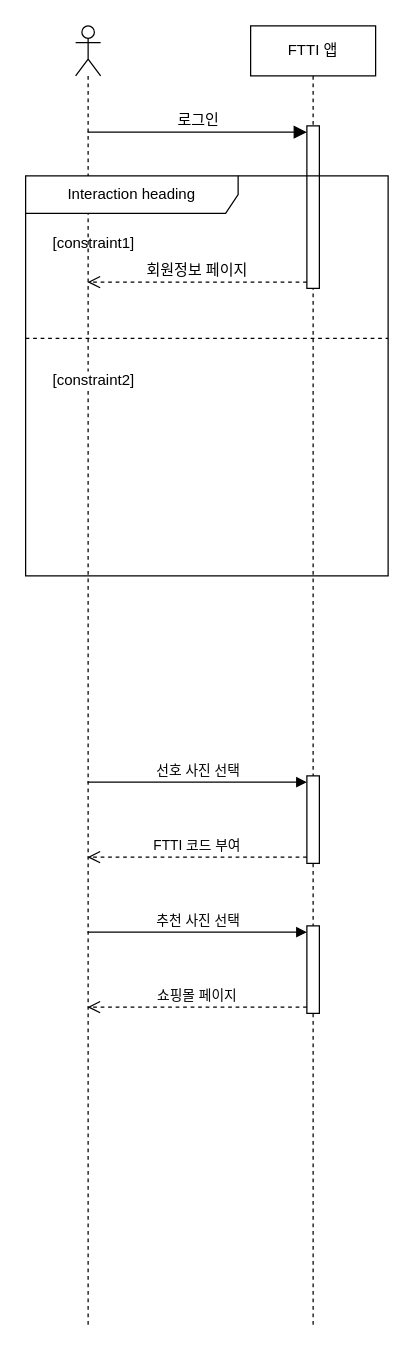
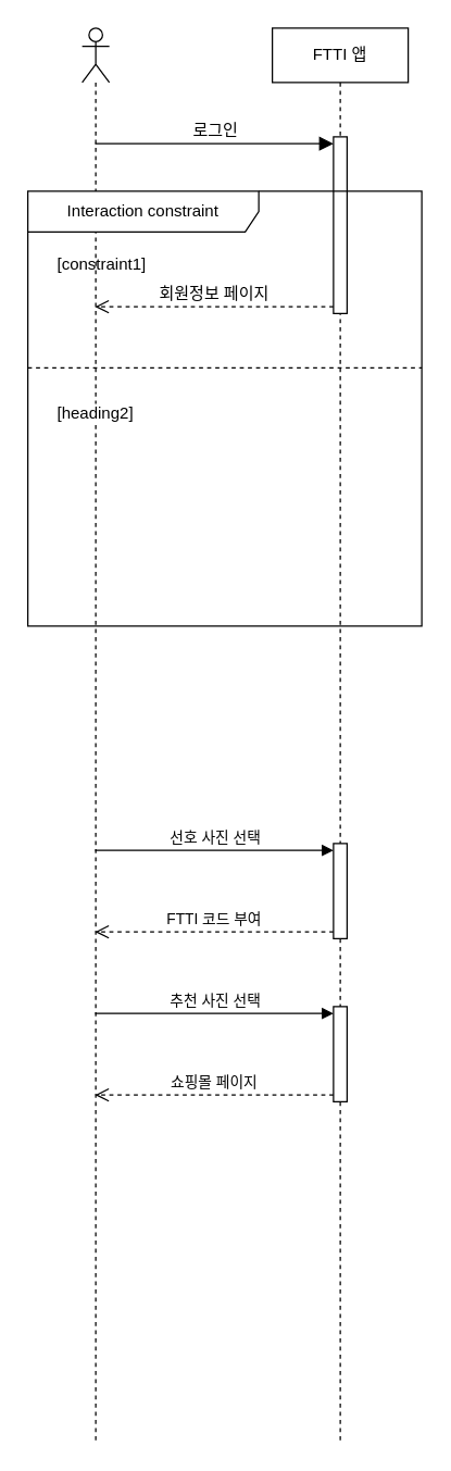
- <mxCell id="13" value="Interaction heading" style="shape=umlFrame;whiteSpace=wrap;html=1;pointerEvents=0;recursiveResize=0;container=1;collapsible=0;width=170;" vertex="1" parent="1"><mxGeometry x="20" y="140" width="290" height="320" as="geometry" /></mxCell>
+ <mxCell id="13" value="Interaction constraint" style="shape=umlFrame;whiteSpace=wrap;html=1;pointerEvents=0;recursiveResize=0;container=1;collapsible=0;width=170;" vertex="1" parent="1"><mxGeometry x="20" y="140" width="290" height="320" as="geometry" /></mxCell>
- <mxCell id="15" value="[constraint2]" style="line;strokeWidth=1;dashed=1;labelPosition=center;verticalLabelPosition=bottom;align=left;verticalAlign=top;spacingLeft=20;spacingTop=15;html=1;whiteSpace=wrap;" vertex="1" parent="13"><mxGeometry y="125" width="290" height="10" as="geometry" /></mxCell>
+ <mxCell id="15" value="[heading2]" style="line;strokeWidth=1;dashed=1;labelPosition=center;verticalLabelPosition=bottom;align=left;verticalAlign=top;spacingLeft=20;spacingTop=15;html=1;whiteSpace=wrap;" vertex="1" parent="13"><mxGeometry y="125" width="290" height="10" as="geometry" /></mxCell>
